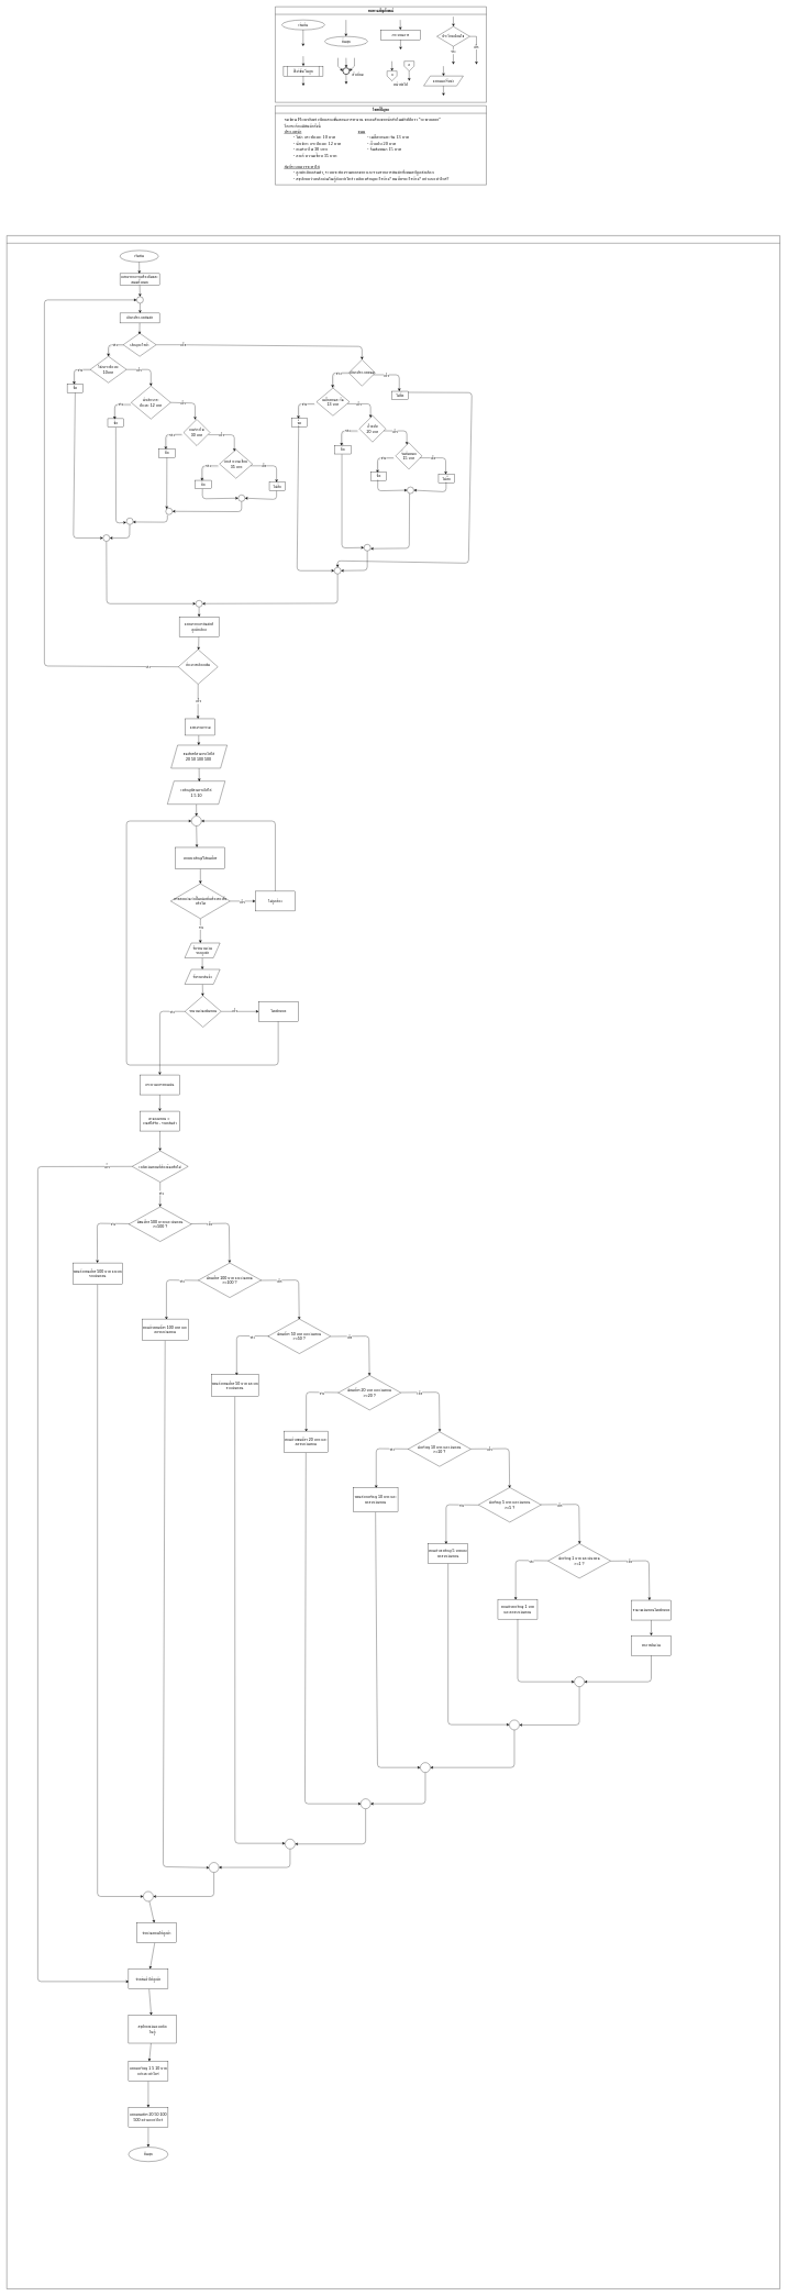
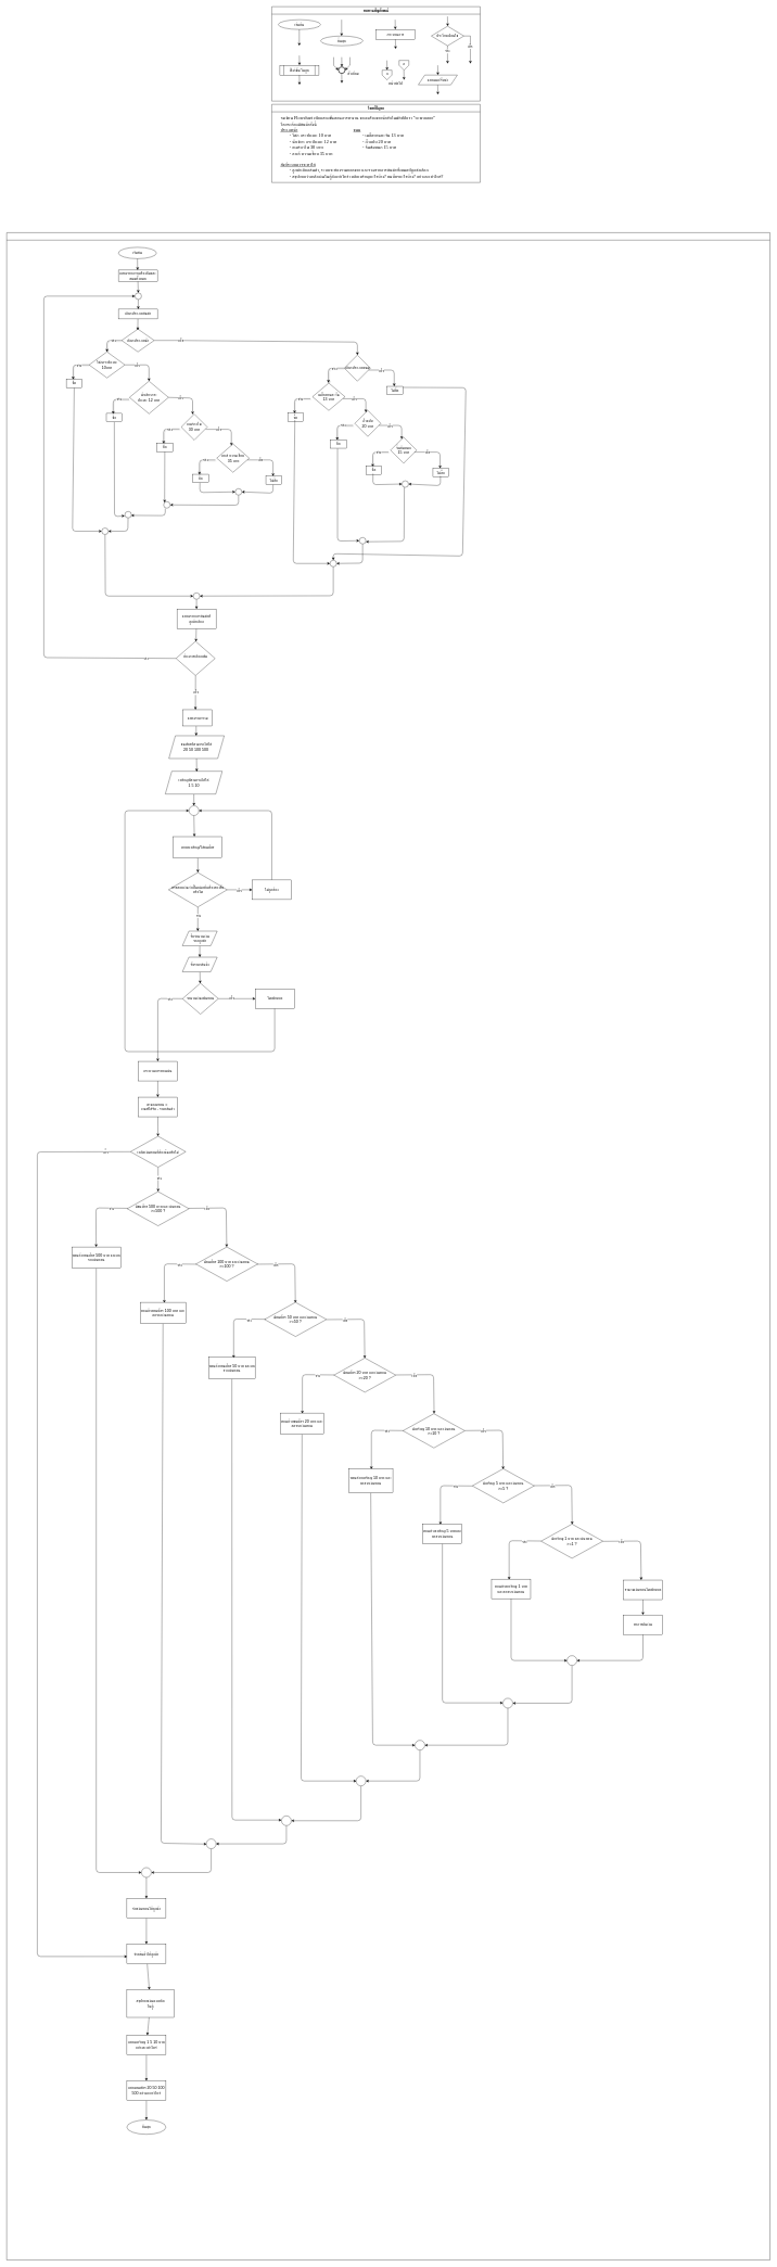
- <mxCell id="38" value="เลืยญอะไรบ้ำ" style="rhombus;whiteSpace=wrap;html=1;" parent="35" vertex="1"><mxGeometry x="353" y="296" width="100" height="70" as="geometry" /></mxCell>
+ <mxCell id="38" value="เลือกประเภทน้ำ" style="rhombus;whiteSpace=wrap;html=1;" parent="35" vertex="1"><mxGeometry x="353" y="296" width="100" height="70" as="geometry" /></mxCell>
- <mxCell id="193" value="จ่ายเงินทอนให้ลูกค้า" style="whiteSpace=wrap;html=1;" vertex="1" parent="35"><mxGeometry x="394" y="5116" width="120" height="60" as="geometry" /></mxCell>
+ <mxCell id="193" value="จ่ายเงินทอนให้ลูกค้า" style="whiteSpace=wrap;html=1;" vertex="1" parent="35"><mxGeometry x="369" y="5116" width="120" height="60" as="geometry" /></mxCell>
